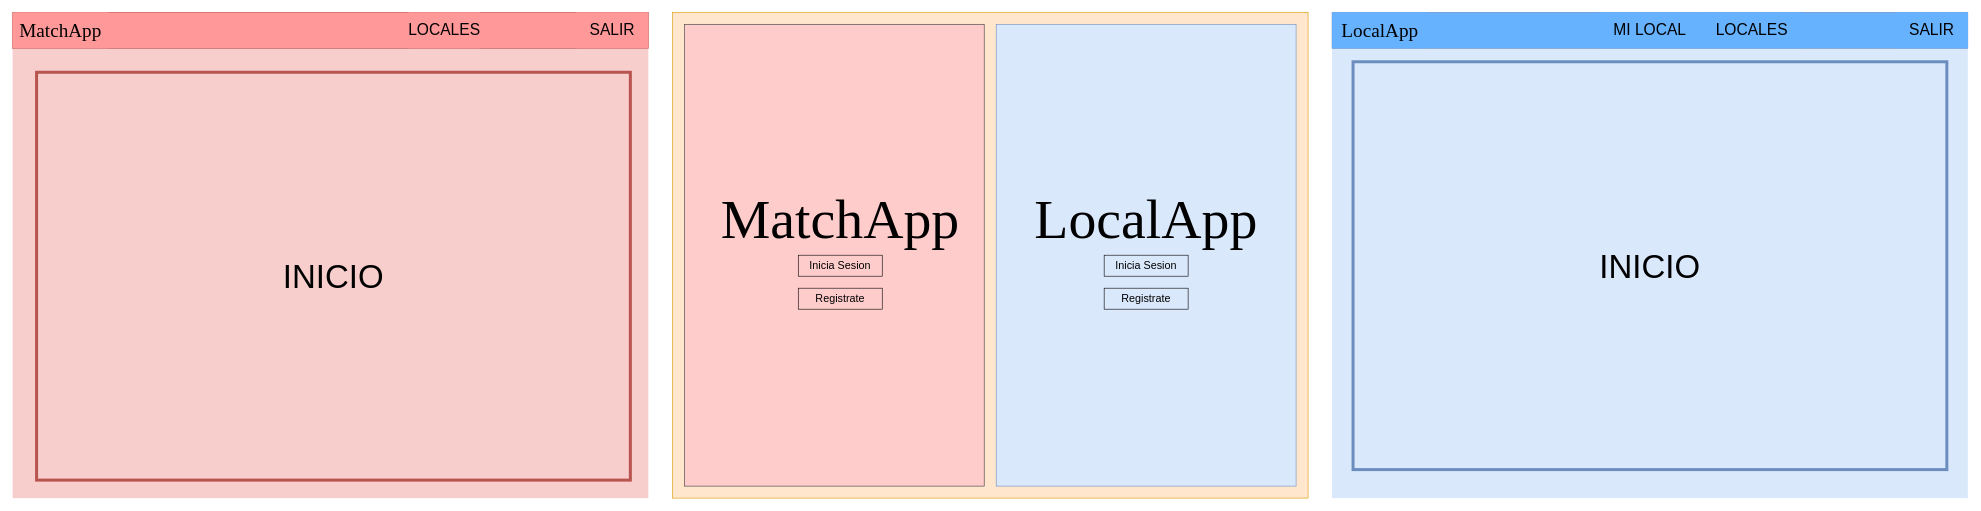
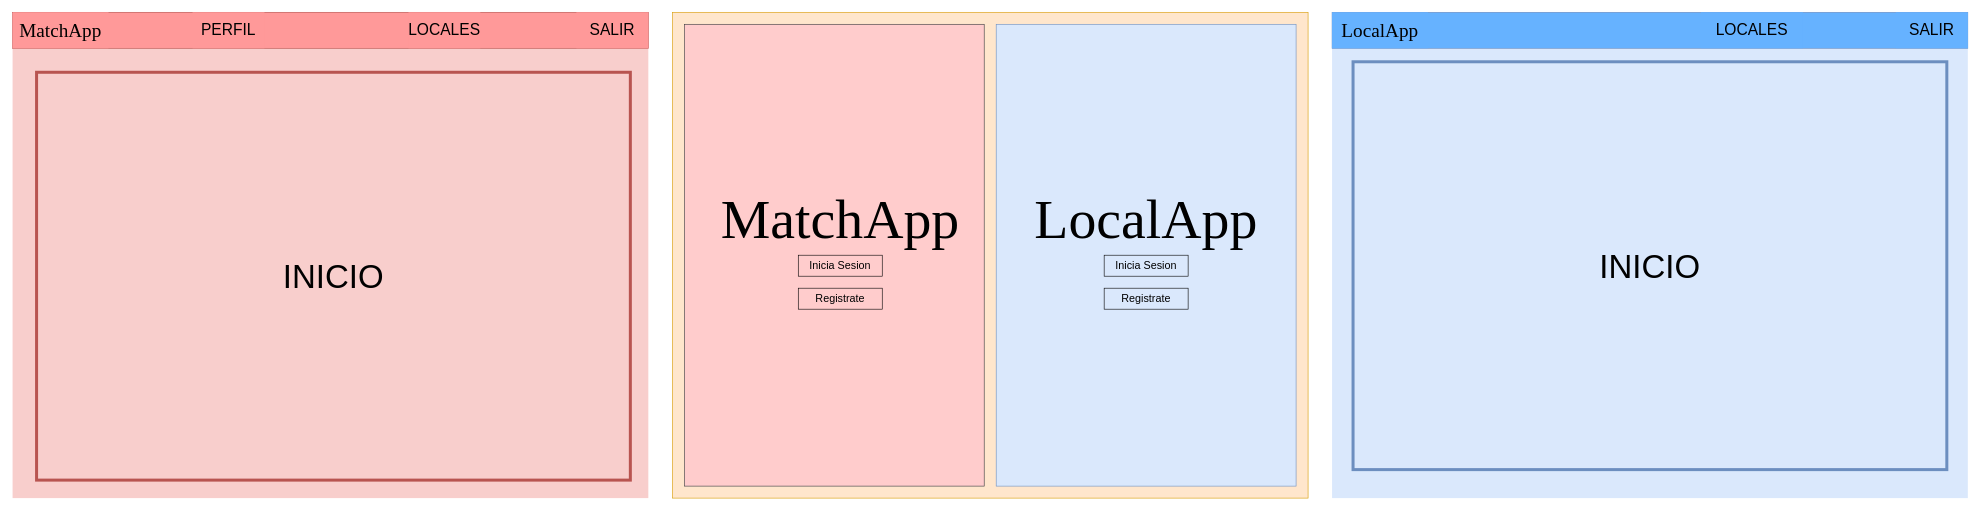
+ <mxCell id="15" value="&lt;font style=&quot;font-size: 26px&quot;&gt;PERFIL&lt;/font&gt;" style="rounded=0;whiteSpace=wrap;html=1;fillColor=#FF9999;strokeColor=none;fontSize=26;" vertex="1" parent="1"><mxGeometry x="320" y="20" width="120" height="60" as="geometry" /></mxCell>
- <mxCell id="18" value="MI LOCAL" style="rounded=0;whiteSpace=wrap;html=1;fillColor=#66B2FF;strokeColor=none;fontSize=26;" vertex="1" parent="1"><mxGeometry x="2665" y="20" width="170" height="60" as="geometry" /></mxCell>
